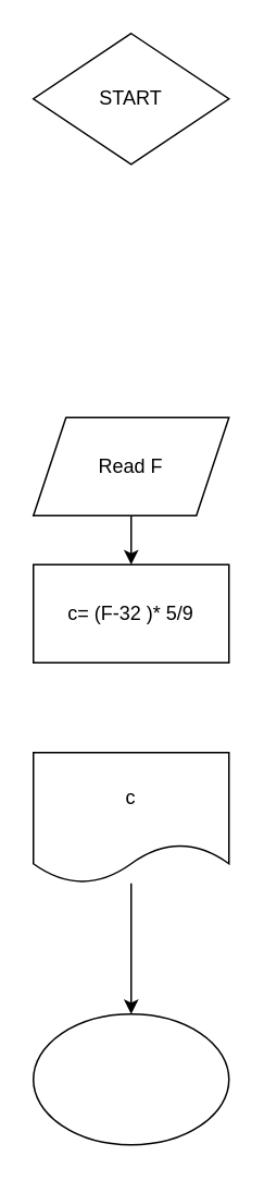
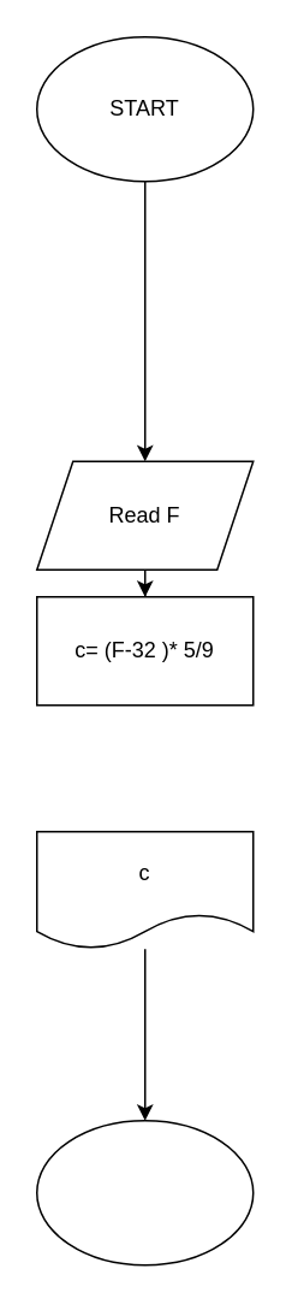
- <mxCell id="3" value="START" style="rhombus;whiteSpace=wrap;html=1;" parent="1" vertex="1"><mxGeometry x="20" y="20" width="120" height="80" as="geometry" /></mxCell>
+ <mxCell id="3" value="START" style="ellipse;whiteSpace=wrap;html=1;" parent="1" vertex="1"><mxGeometry x="20" y="20" width="120" height="80" as="geometry" /></mxCell>
+ <mxCell id="2" value="" style="edgeStyle=orthogonalEdgeStyle;rounded=0;orthogonalLoop=1;jettySize=auto;html=1;" parent="1" source="3" target="5" edge="1"><mxGeometry relative="1" as="geometry" /></mxCell>
- <mxCell id="6" value="c= (F-32 )* 5/9" style="whiteSpace=wrap;html=1;" parent="1" vertex="1"><mxGeometry x="20" y="345" width="120" height="60" as="geometry" /></mxCell>
+ <mxCell id="6" value="c= (F-32 )* 5/9" style="whiteSpace=wrap;html=1;" parent="1" vertex="1"><mxGeometry x="20" y="330" width="120" height="60" as="geometry" /></mxCell>
- <mxCell id="8" value="c" style="shape=document;whiteSpace=wrap;html=1;boundedLbl=1;" parent="1" vertex="1"><mxGeometry x="20" y="460" width="120" height="80" as="geometry" /></mxCell>
+ <mxCell id="8" value="c" style="shape=document;whiteSpace=wrap;html=1;boundedLbl=1;" parent="1" vertex="1"><mxGeometry x="20" y="460" width="120" height="65" as="geometry" /></mxCell>
